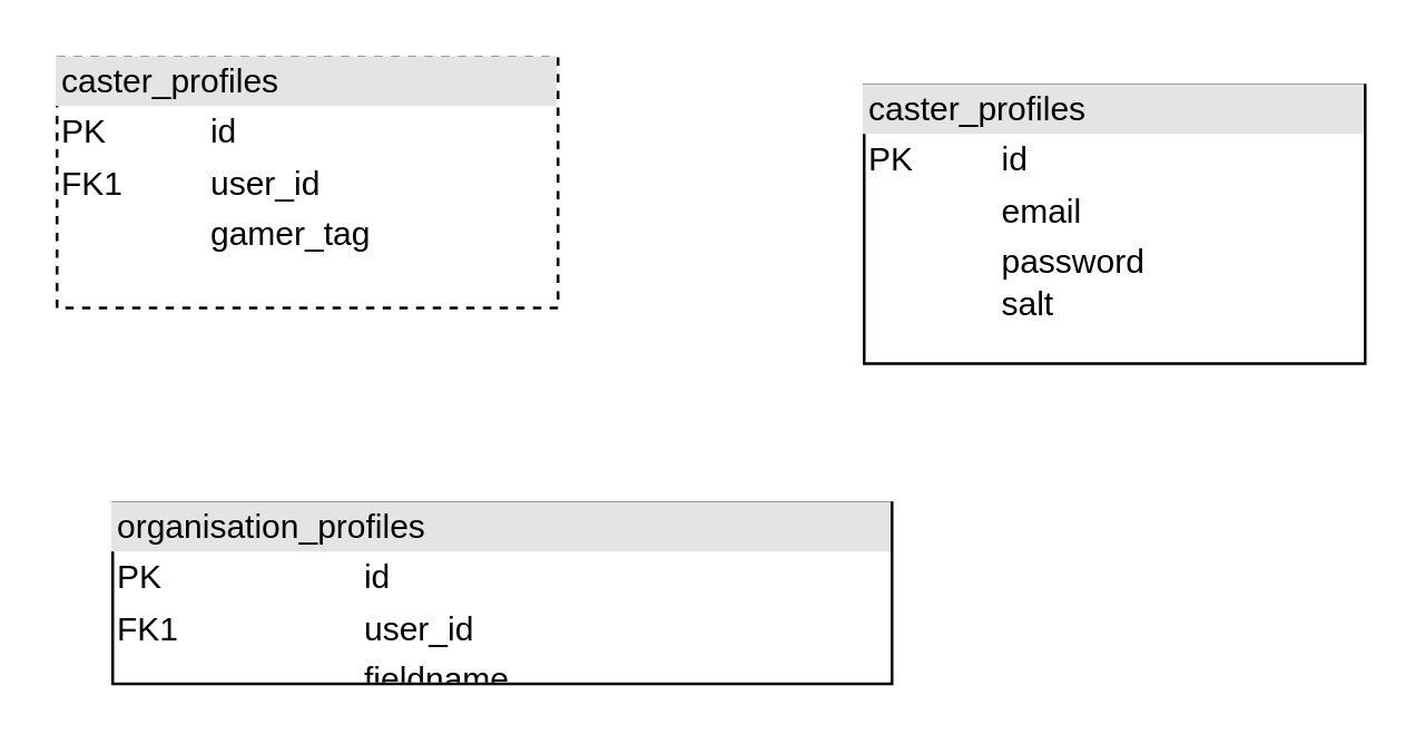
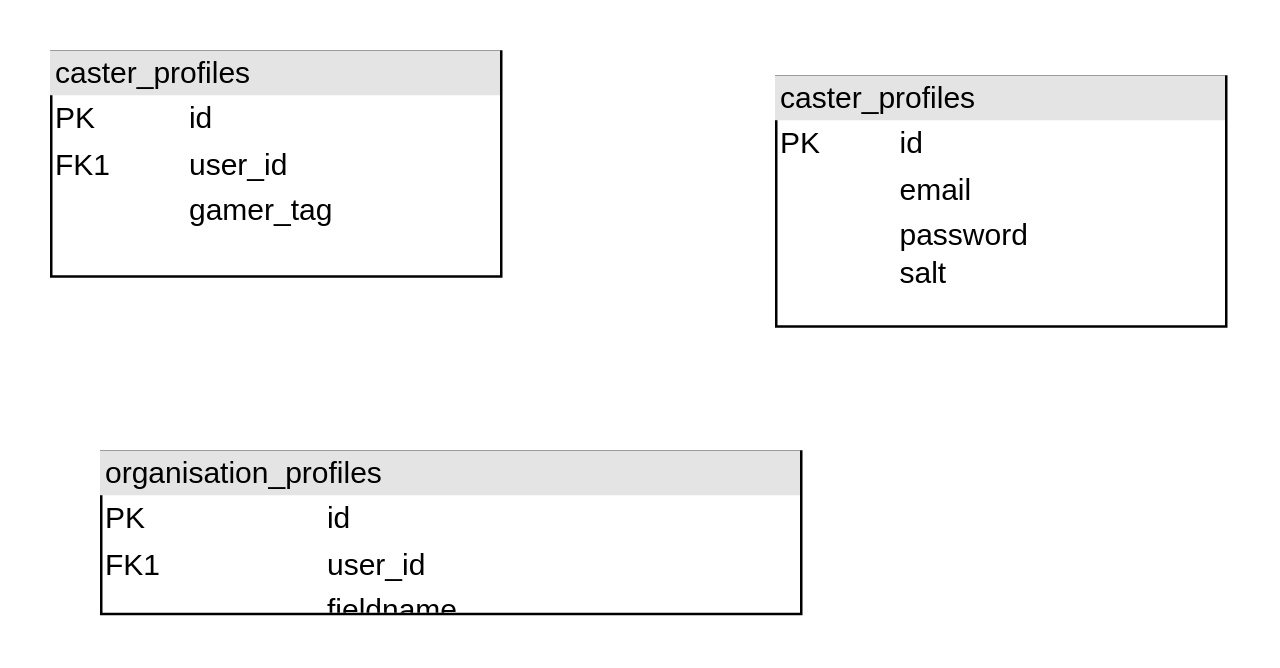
- <mxCell id="2" value="&lt;div style=&quot;box-sizing: border-box ; width: 100% ; background: #e4e4e4 ; padding: 2px&quot;&gt;caster_profiles&lt;/div&gt;&lt;table style=&quot;width: 100% ; font-size: 1em&quot; cellpadding=&quot;2&quot; cellspacing=&quot;0&quot;&gt;&lt;tbody&gt;&lt;tr&gt;&lt;td&gt;PK&lt;/td&gt;&lt;td&gt;id&lt;/td&gt;&lt;/tr&gt;&lt;tr&gt;&lt;td&gt;FK1&lt;/td&gt;&lt;td&gt;user_id&lt;/td&gt;&lt;/tr&gt;&lt;tr&gt;&lt;td&gt;&lt;/td&gt;&lt;td&gt;gamer_tag&lt;/td&gt;&lt;/tr&gt;&lt;/tbody&gt;&lt;/table&gt;" style="verticalAlign=top;align=left;overflow=fill;html=1;dashed=1;" parent="1" vertex="1"><mxGeometry x="20" y="20" width="180" height="90" as="geometry" /></mxCell>
+ <mxCell id="2" value="&lt;div style=&quot;box-sizing: border-box ; width: 100% ; background: #e4e4e4 ; padding: 2px&quot;&gt;caster_profiles&lt;/div&gt;&lt;table style=&quot;width: 100% ; font-size: 1em&quot; cellpadding=&quot;2&quot; cellspacing=&quot;0&quot;&gt;&lt;tbody&gt;&lt;tr&gt;&lt;td&gt;PK&lt;/td&gt;&lt;td&gt;id&lt;/td&gt;&lt;/tr&gt;&lt;tr&gt;&lt;td&gt;FK1&lt;/td&gt;&lt;td&gt;user_id&lt;/td&gt;&lt;/tr&gt;&lt;tr&gt;&lt;td&gt;&lt;/td&gt;&lt;td&gt;gamer_tag&lt;/td&gt;&lt;/tr&gt;&lt;/tbody&gt;&lt;/table&gt;" style="verticalAlign=top;align=left;overflow=fill;html=1;" parent="1" vertex="1"><mxGeometry x="20" y="20" width="180" height="90" as="geometry" /></mxCell>
